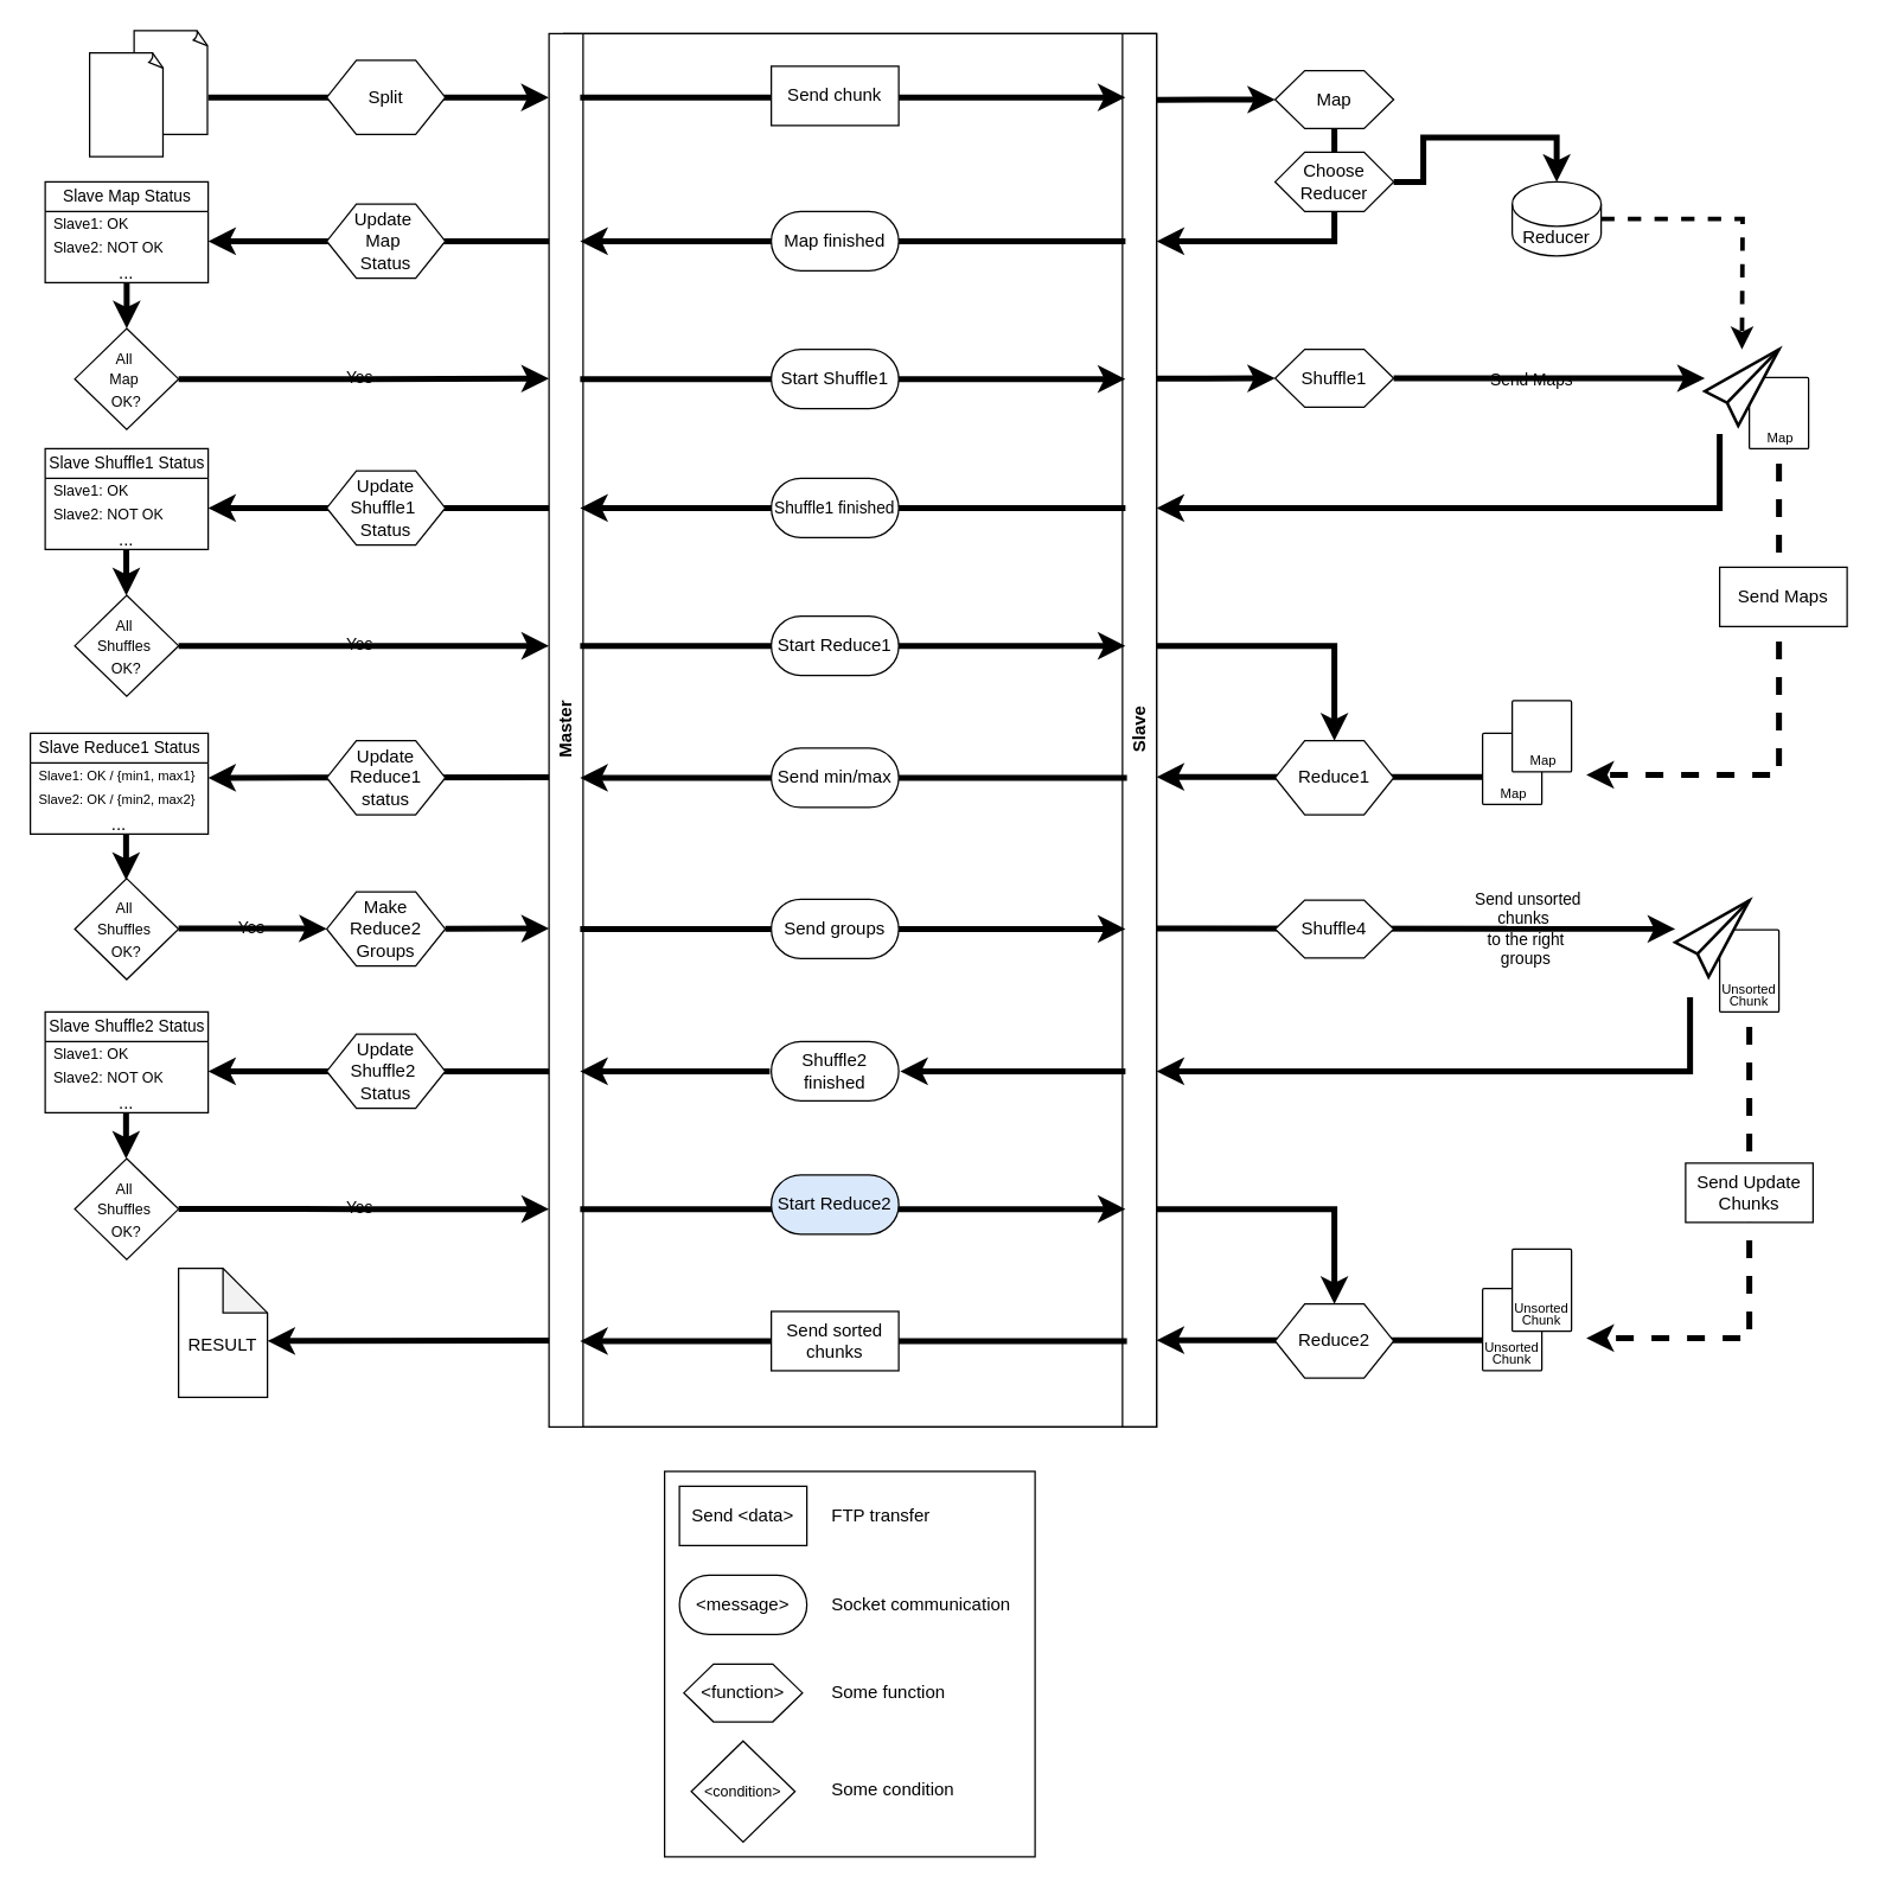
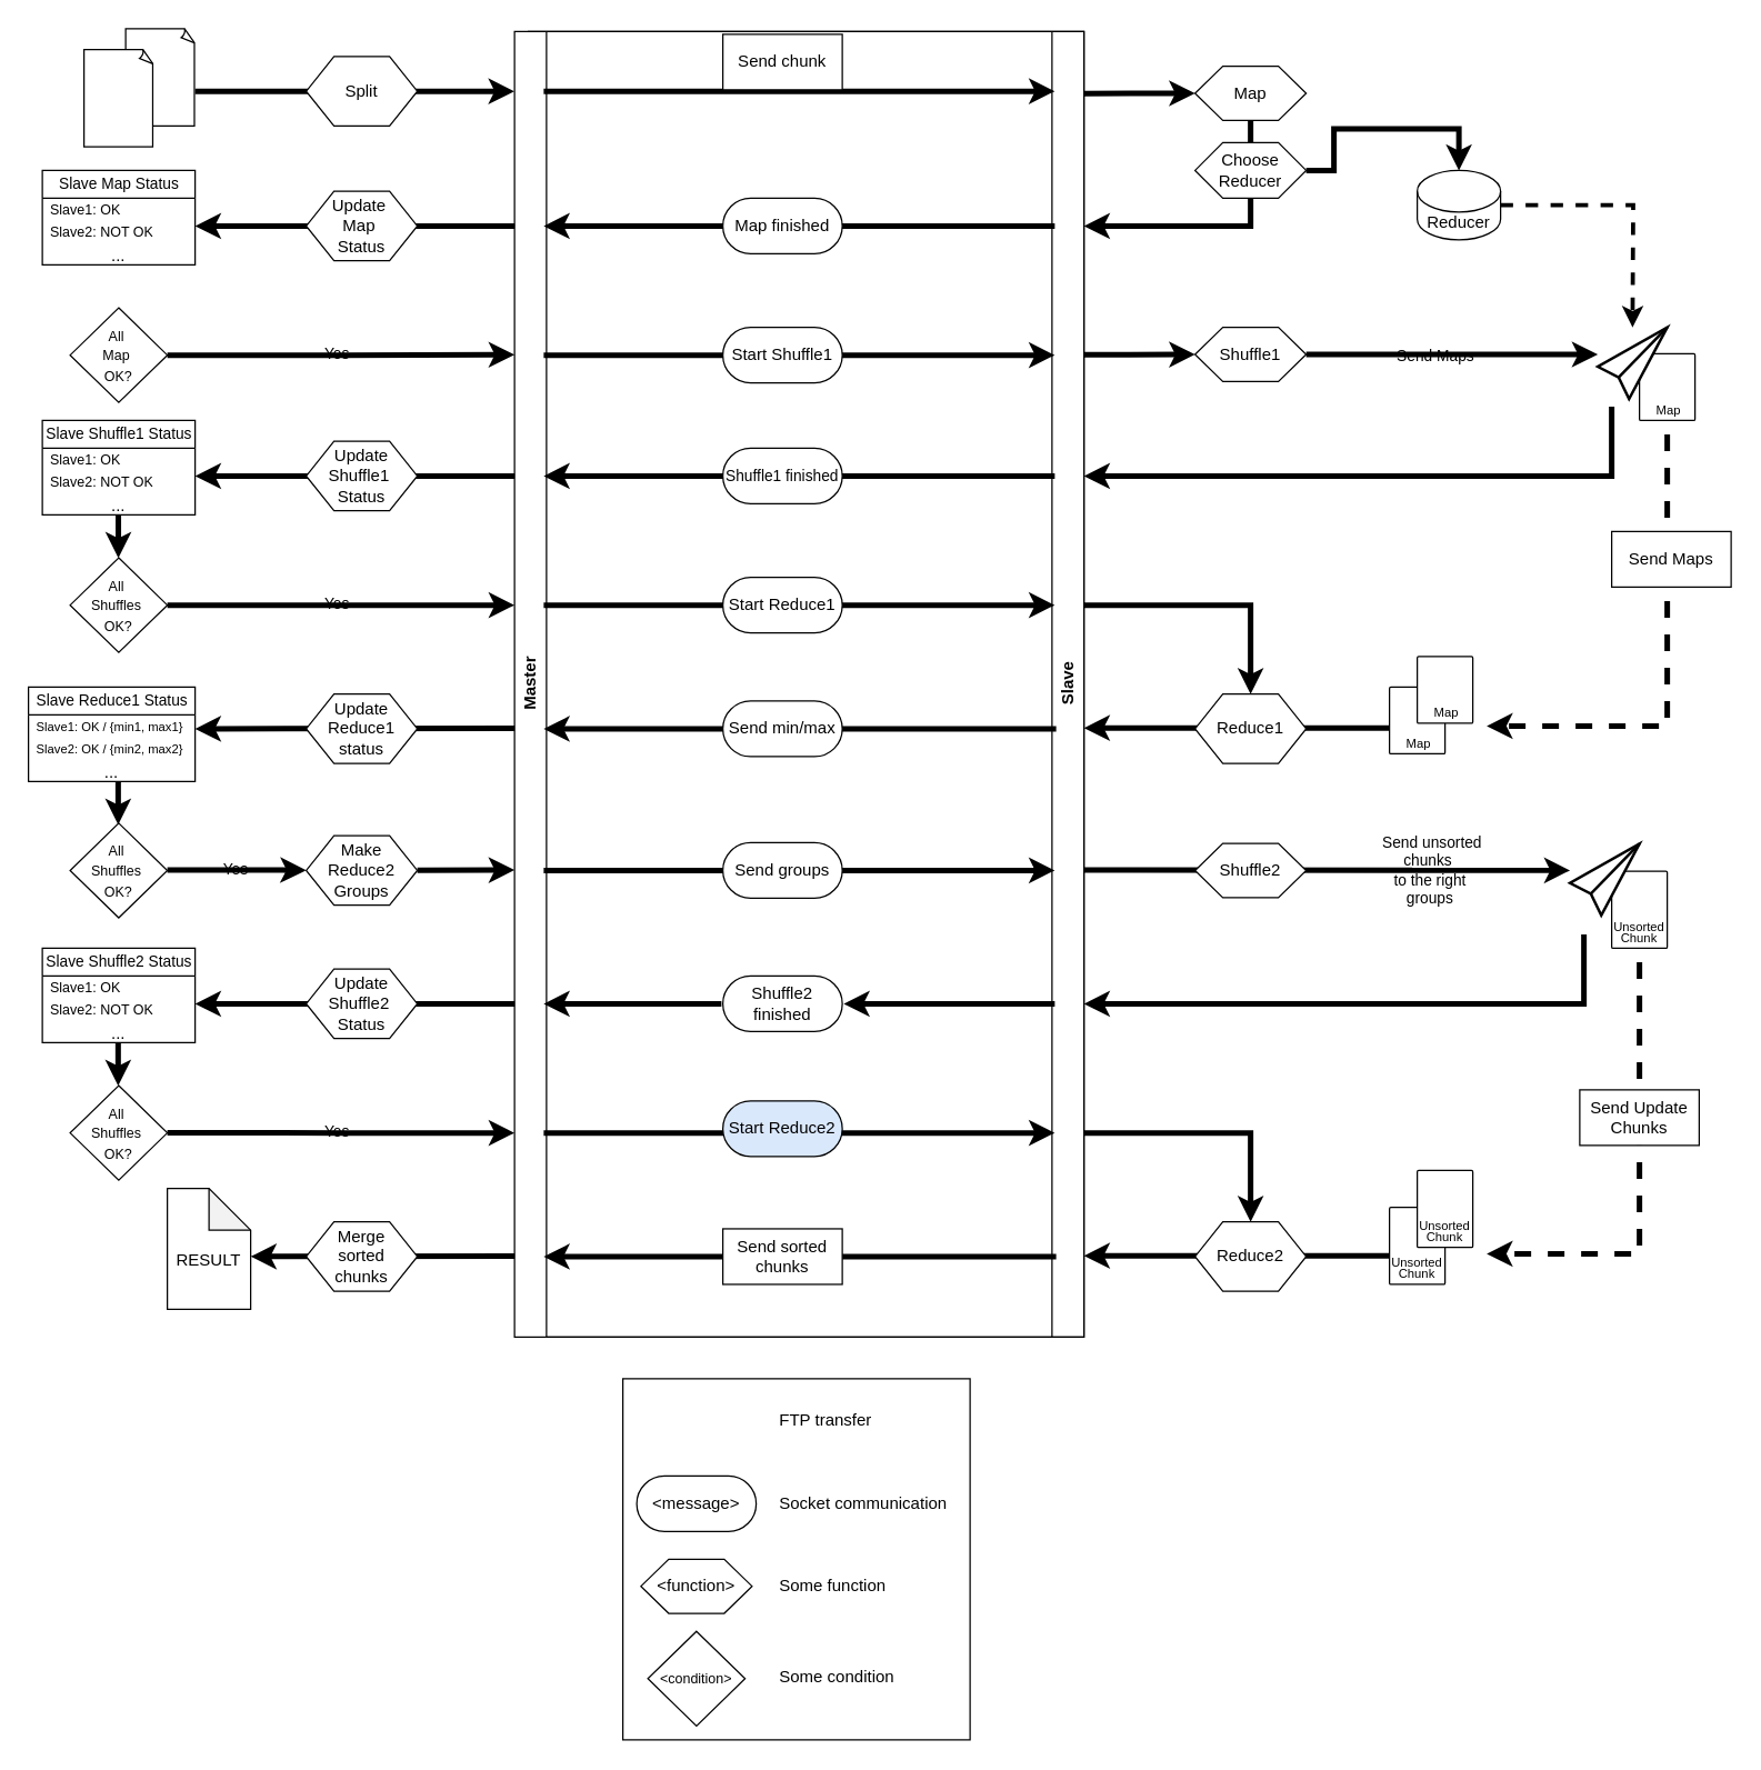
- <mxCell id="5" value="Send chunk" style="rounded=0;whiteSpace=wrap;html=1;glass=0;labelBackgroundColor=none;" parent="3" vertex="1"><mxGeometry x="150" y="22" width="86" height="40" as="geometry" /></mxCell>
+ <mxCell id="5" value="Send chunk" style="rounded=0;whiteSpace=wrap;html=1;glass=0;labelBackgroundColor=none;" parent="3" vertex="1"><mxGeometry x="150" y="2" width="86" height="40" as="geometry" /></mxCell>
- <mxCell id="29" style="edgeStyle=orthogonalEdgeStyle;rounded=0;orthogonalLoop=1;jettySize=auto;html=1;entryX=0.5;entryY=0;entryDx=0;entryDy=0;strokeWidth=4;labelBackgroundColor=none;fontColor=default;" parent="1" source="30" target="37" edge="1"><mxGeometry relative="1" as="geometry" /></mxCell>
- <mxCell id="83" value="Shuffle4" style="shape=hexagon;perimeter=hexagonPerimeter2;whiteSpace=wrap;html=1;fixedSize=1;labelBackgroundColor=none;" parent="1" vertex="1"><mxGeometry x="860" y="606.57" width="80" height="39" as="geometry" /></mxCell>
+ <mxCell id="83" value="Shuffle2" style="shape=hexagon;perimeter=hexagonPerimeter2;whiteSpace=wrap;html=1;fixedSize=1;labelBackgroundColor=none;" parent="1" vertex="1"><mxGeometry x="860" y="606.57" width="80" height="39" as="geometry" /></mxCell>
+ <mxCell id="104" value="Merge&lt;div&gt;sorted&lt;/div&gt;&lt;div&gt;chunks&lt;/div&gt;" style="shape=hexagon;perimeter=hexagonPerimeter2;whiteSpace=wrap;html=1;fixedSize=1;labelBackgroundColor=none;" parent="1" vertex="1"><mxGeometry x="220" y="879.06" width="80" height="50" as="geometry" /></mxCell>
- <mxCell id="116" value="Send &amp;lt;data&amp;gt;" style="rounded=0;whiteSpace=wrap;html=1;glass=0;labelBackgroundColor=none;" vertex="1" parent="114"><mxGeometry x="10" y="10" width="86" height="40" as="geometry" /></mxCell>
